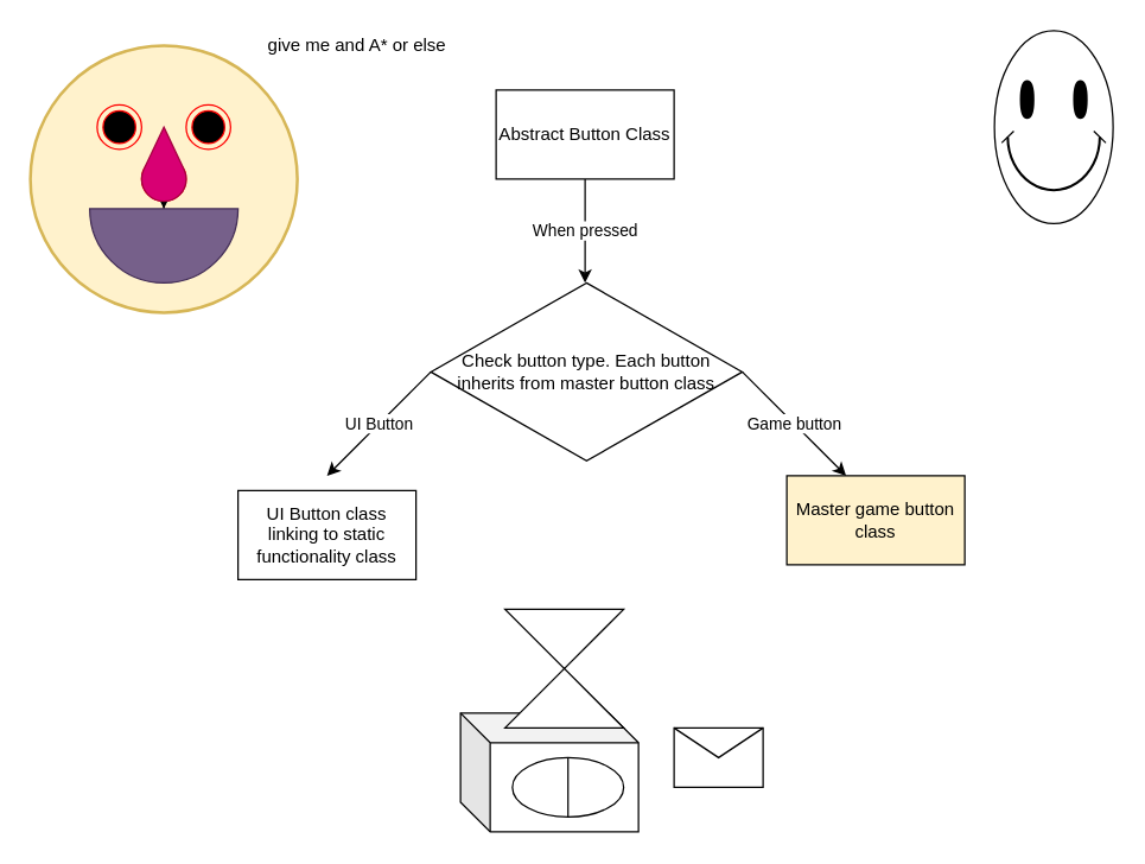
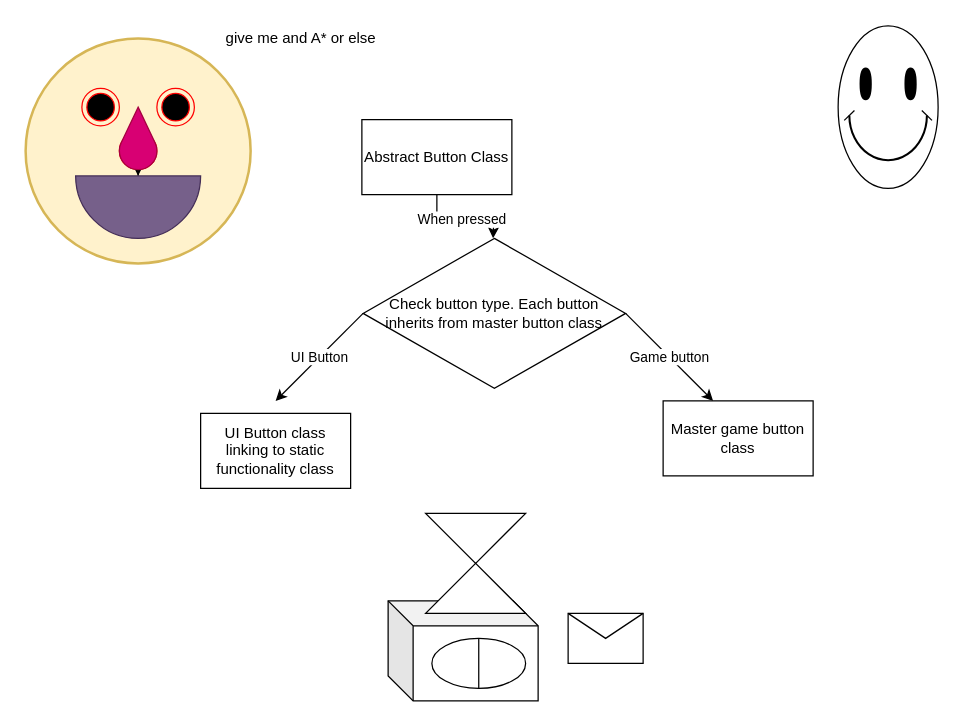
- <mxCell id="3" value="Abstract Button Class" style="rounded=0;whiteSpace=wrap;html=1;" vertex="1" parent="1"><mxGeometry x="334" y="60" width="120" height="60" as="geometry" /></mxCell>
+ <mxCell id="3" value="Abstract Button Class" style="rounded=0;whiteSpace=wrap;html=1;" vertex="1" parent="1"><mxGeometry x="289" y="95" width="120" height="60" as="geometry" /></mxCell>
- <mxCell id="16" value="Master game button class" style="rounded=0;whiteSpace=wrap;html=1;shadow=0;fillColor=#fff2cc;" vertex="1" parent="1"><mxGeometry x="530" y="320" width="120" height="60" as="geometry" /></mxCell>
+ <mxCell id="16" value="Master game button class" style="rounded=0;whiteSpace=wrap;html=1;shadow=0;" vertex="1" parent="1"><mxGeometry x="530" y="320" width="120" height="60" as="geometry" /></mxCell>
